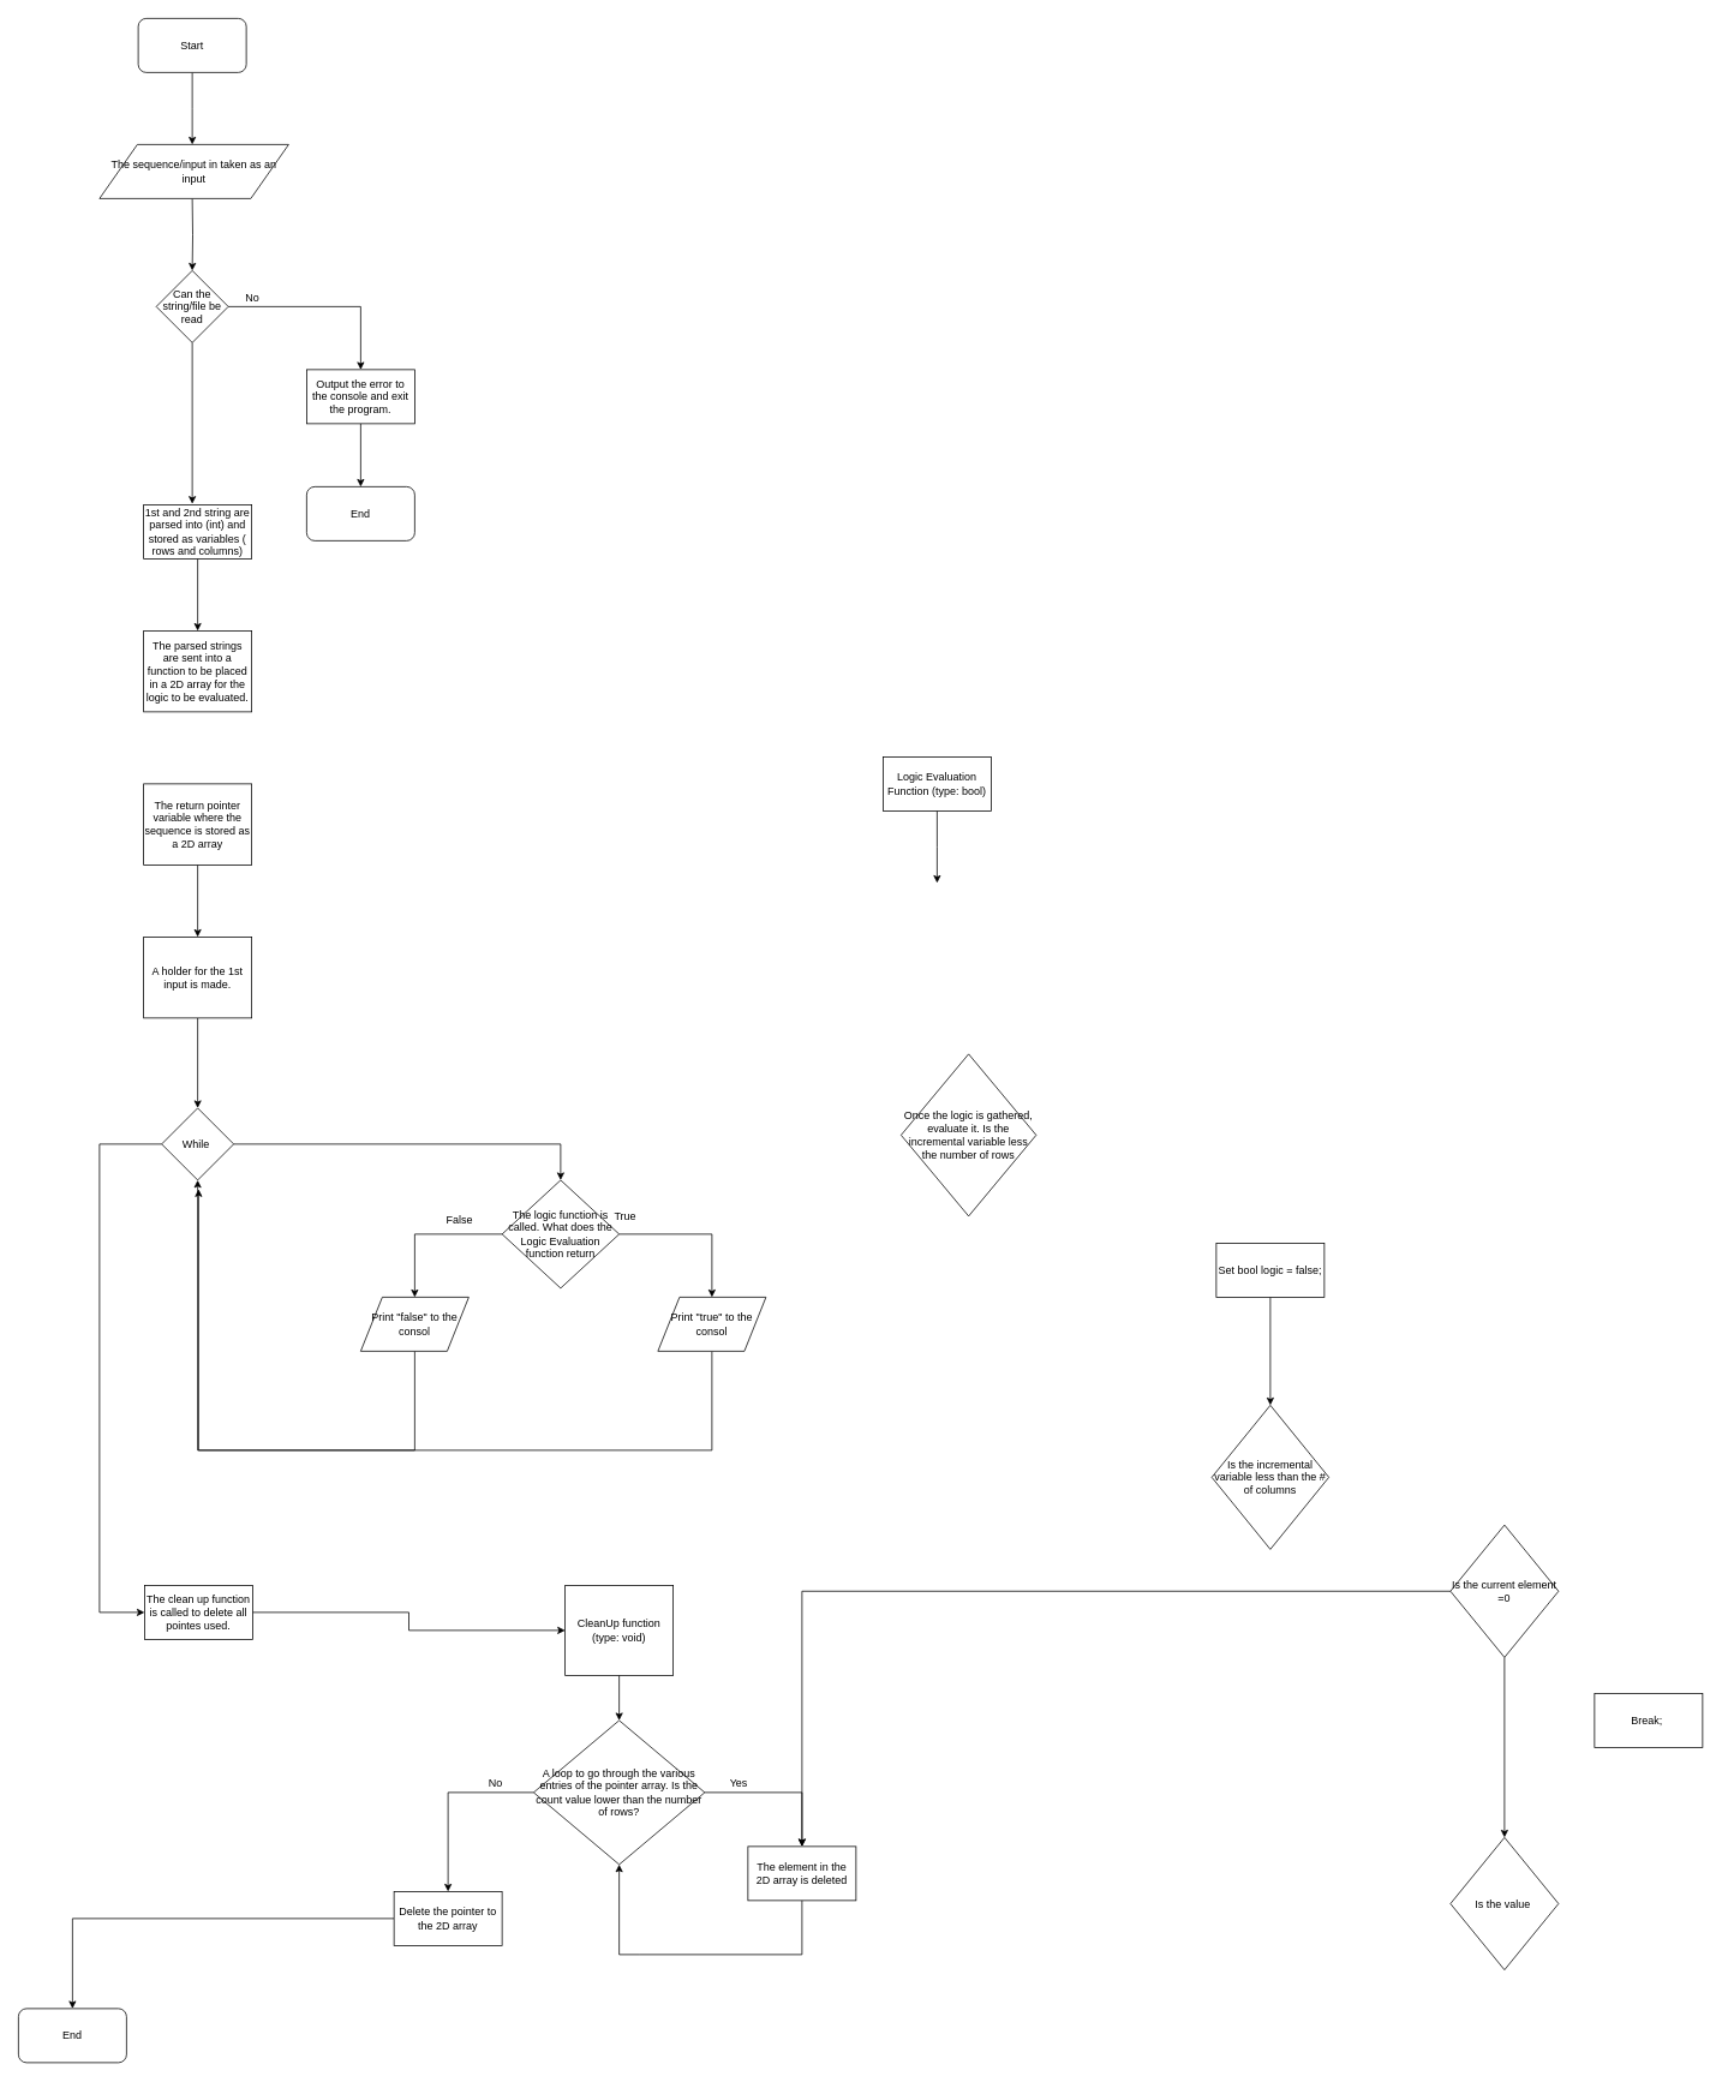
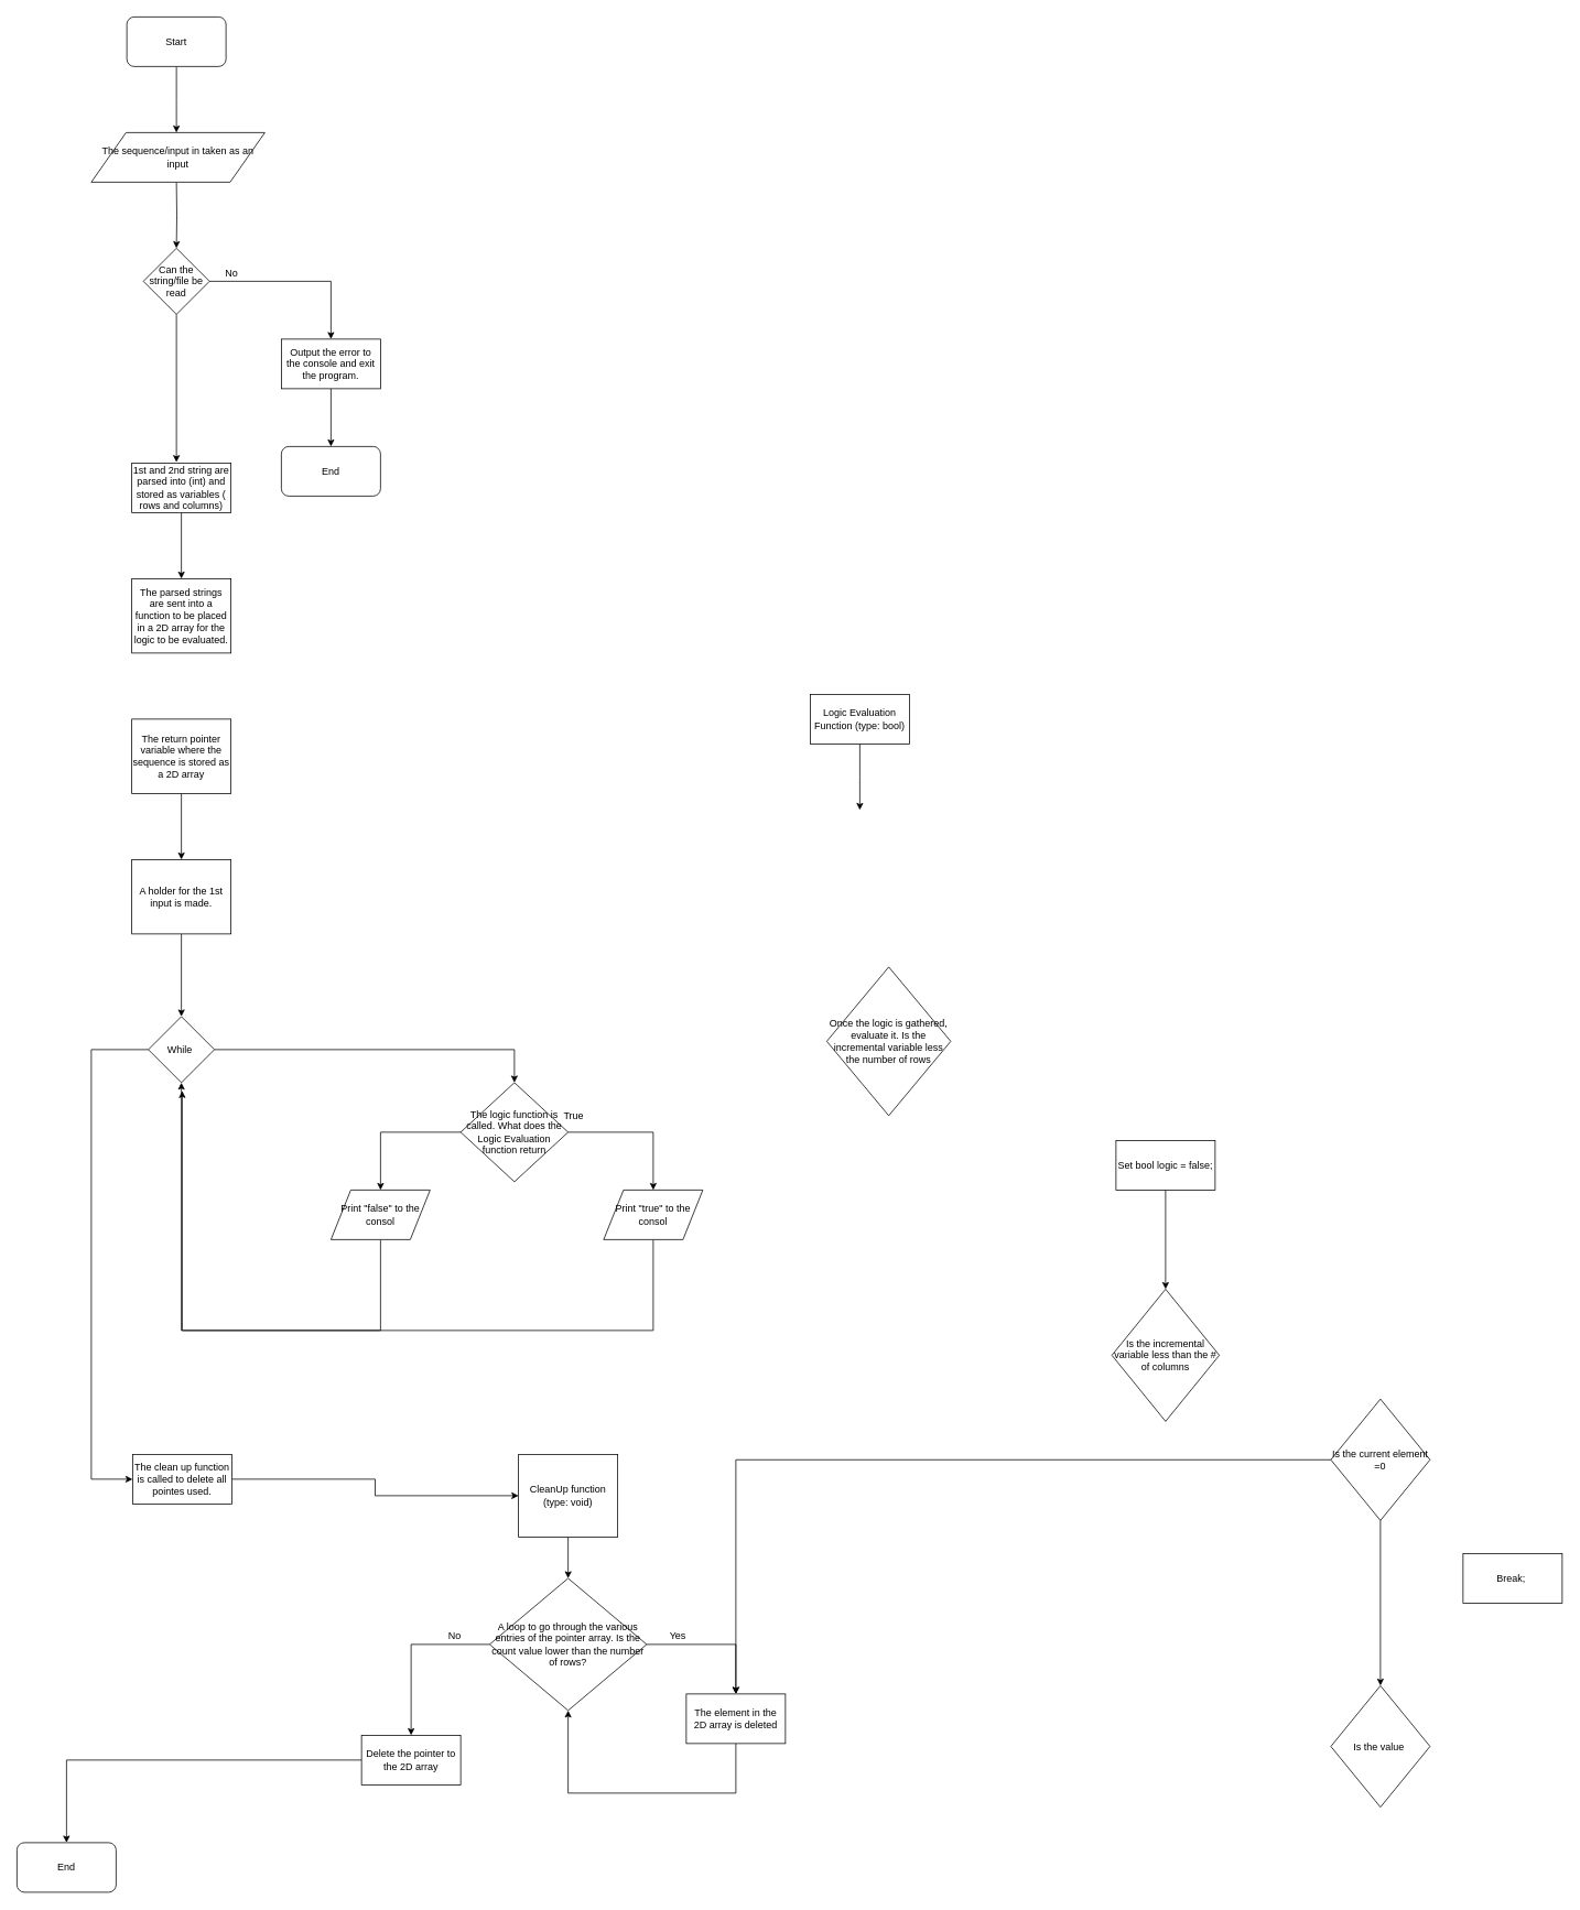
- <mxCell id="28" value="False" style="text;html=1;strokeColor=none;fillColor=none;align=center;verticalAlign=middle;whiteSpace=wrap;rounded=0;" vertex="1" parent="1"><mxGeometry x="490" y="1345" width="40" height="20" as="geometry" /></mxCell>
